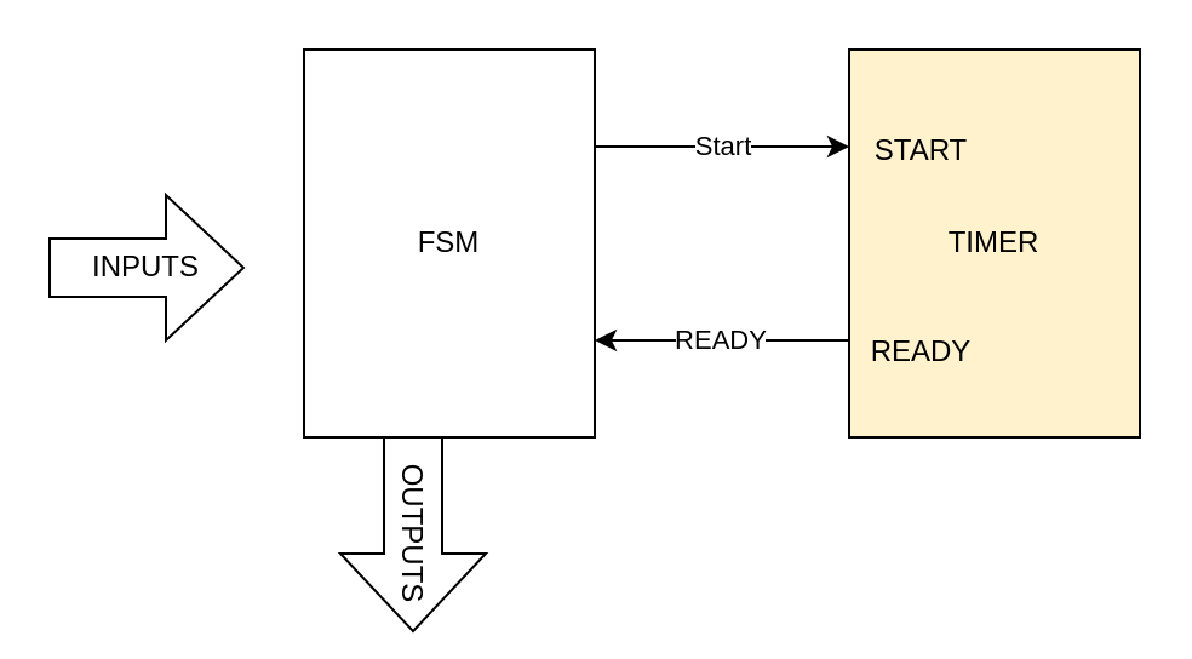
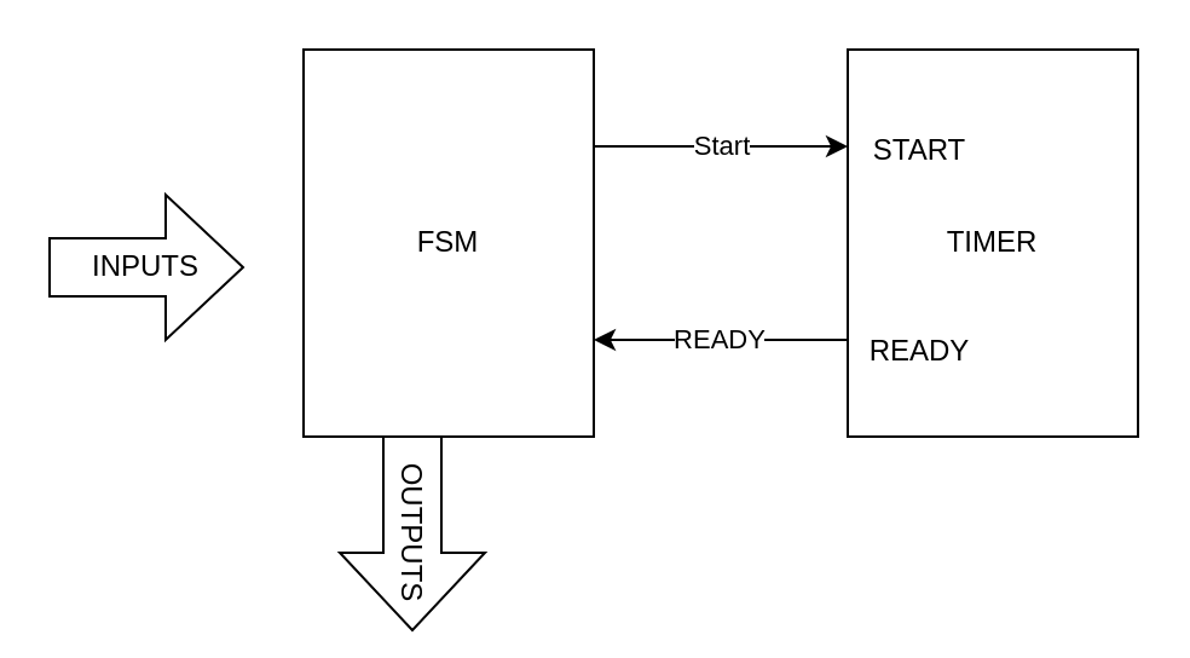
- <mxCell id="3" value="TIMER" style="rounded=0;whiteSpace=wrap;html=1;points=[[0,0,0,0,0],[0,0.25,0,0,0],[0,0.5,0,0,0],[0,0.75,0,0,0],[0,1,0,0,0],[0.25,0,0,0,0],[0.25,1,0,0,0],[0.5,0,0,0,0],[0.5,1,0,0,0],[0.75,0,0,0,0],[0.75,1,0,0,0],[1,0,0,0,0],[1,0.25,0,0,0],[1,0.5,0,0,0],[1,0.75,0,0,0],[1,1,0,0,0]];fillColor=#fff2cc;" vertex="1" parent="1"><mxGeometry x="350" y="20" width="120" height="160" as="geometry" /></mxCell>
+ <mxCell id="3" value="TIMER" style="rounded=0;whiteSpace=wrap;html=1;points=[[0,0,0,0,0],[0,0.25,0,0,0],[0,0.5,0,0,0],[0,0.75,0,0,0],[0,1,0,0,0],[0.25,0,0,0,0],[0.25,1,0,0,0],[0.5,0,0,0,0],[0.5,1,0,0,0],[0.75,0,0,0,0],[0.75,1,0,0,0],[1,0,0,0,0],[1,0.25,0,0,0],[1,0.5,0,0,0],[1,0.75,0,0,0],[1,1,0,0,0]];" vertex="1" parent="1"><mxGeometry x="350" y="20" width="120" height="160" as="geometry" /></mxCell>
